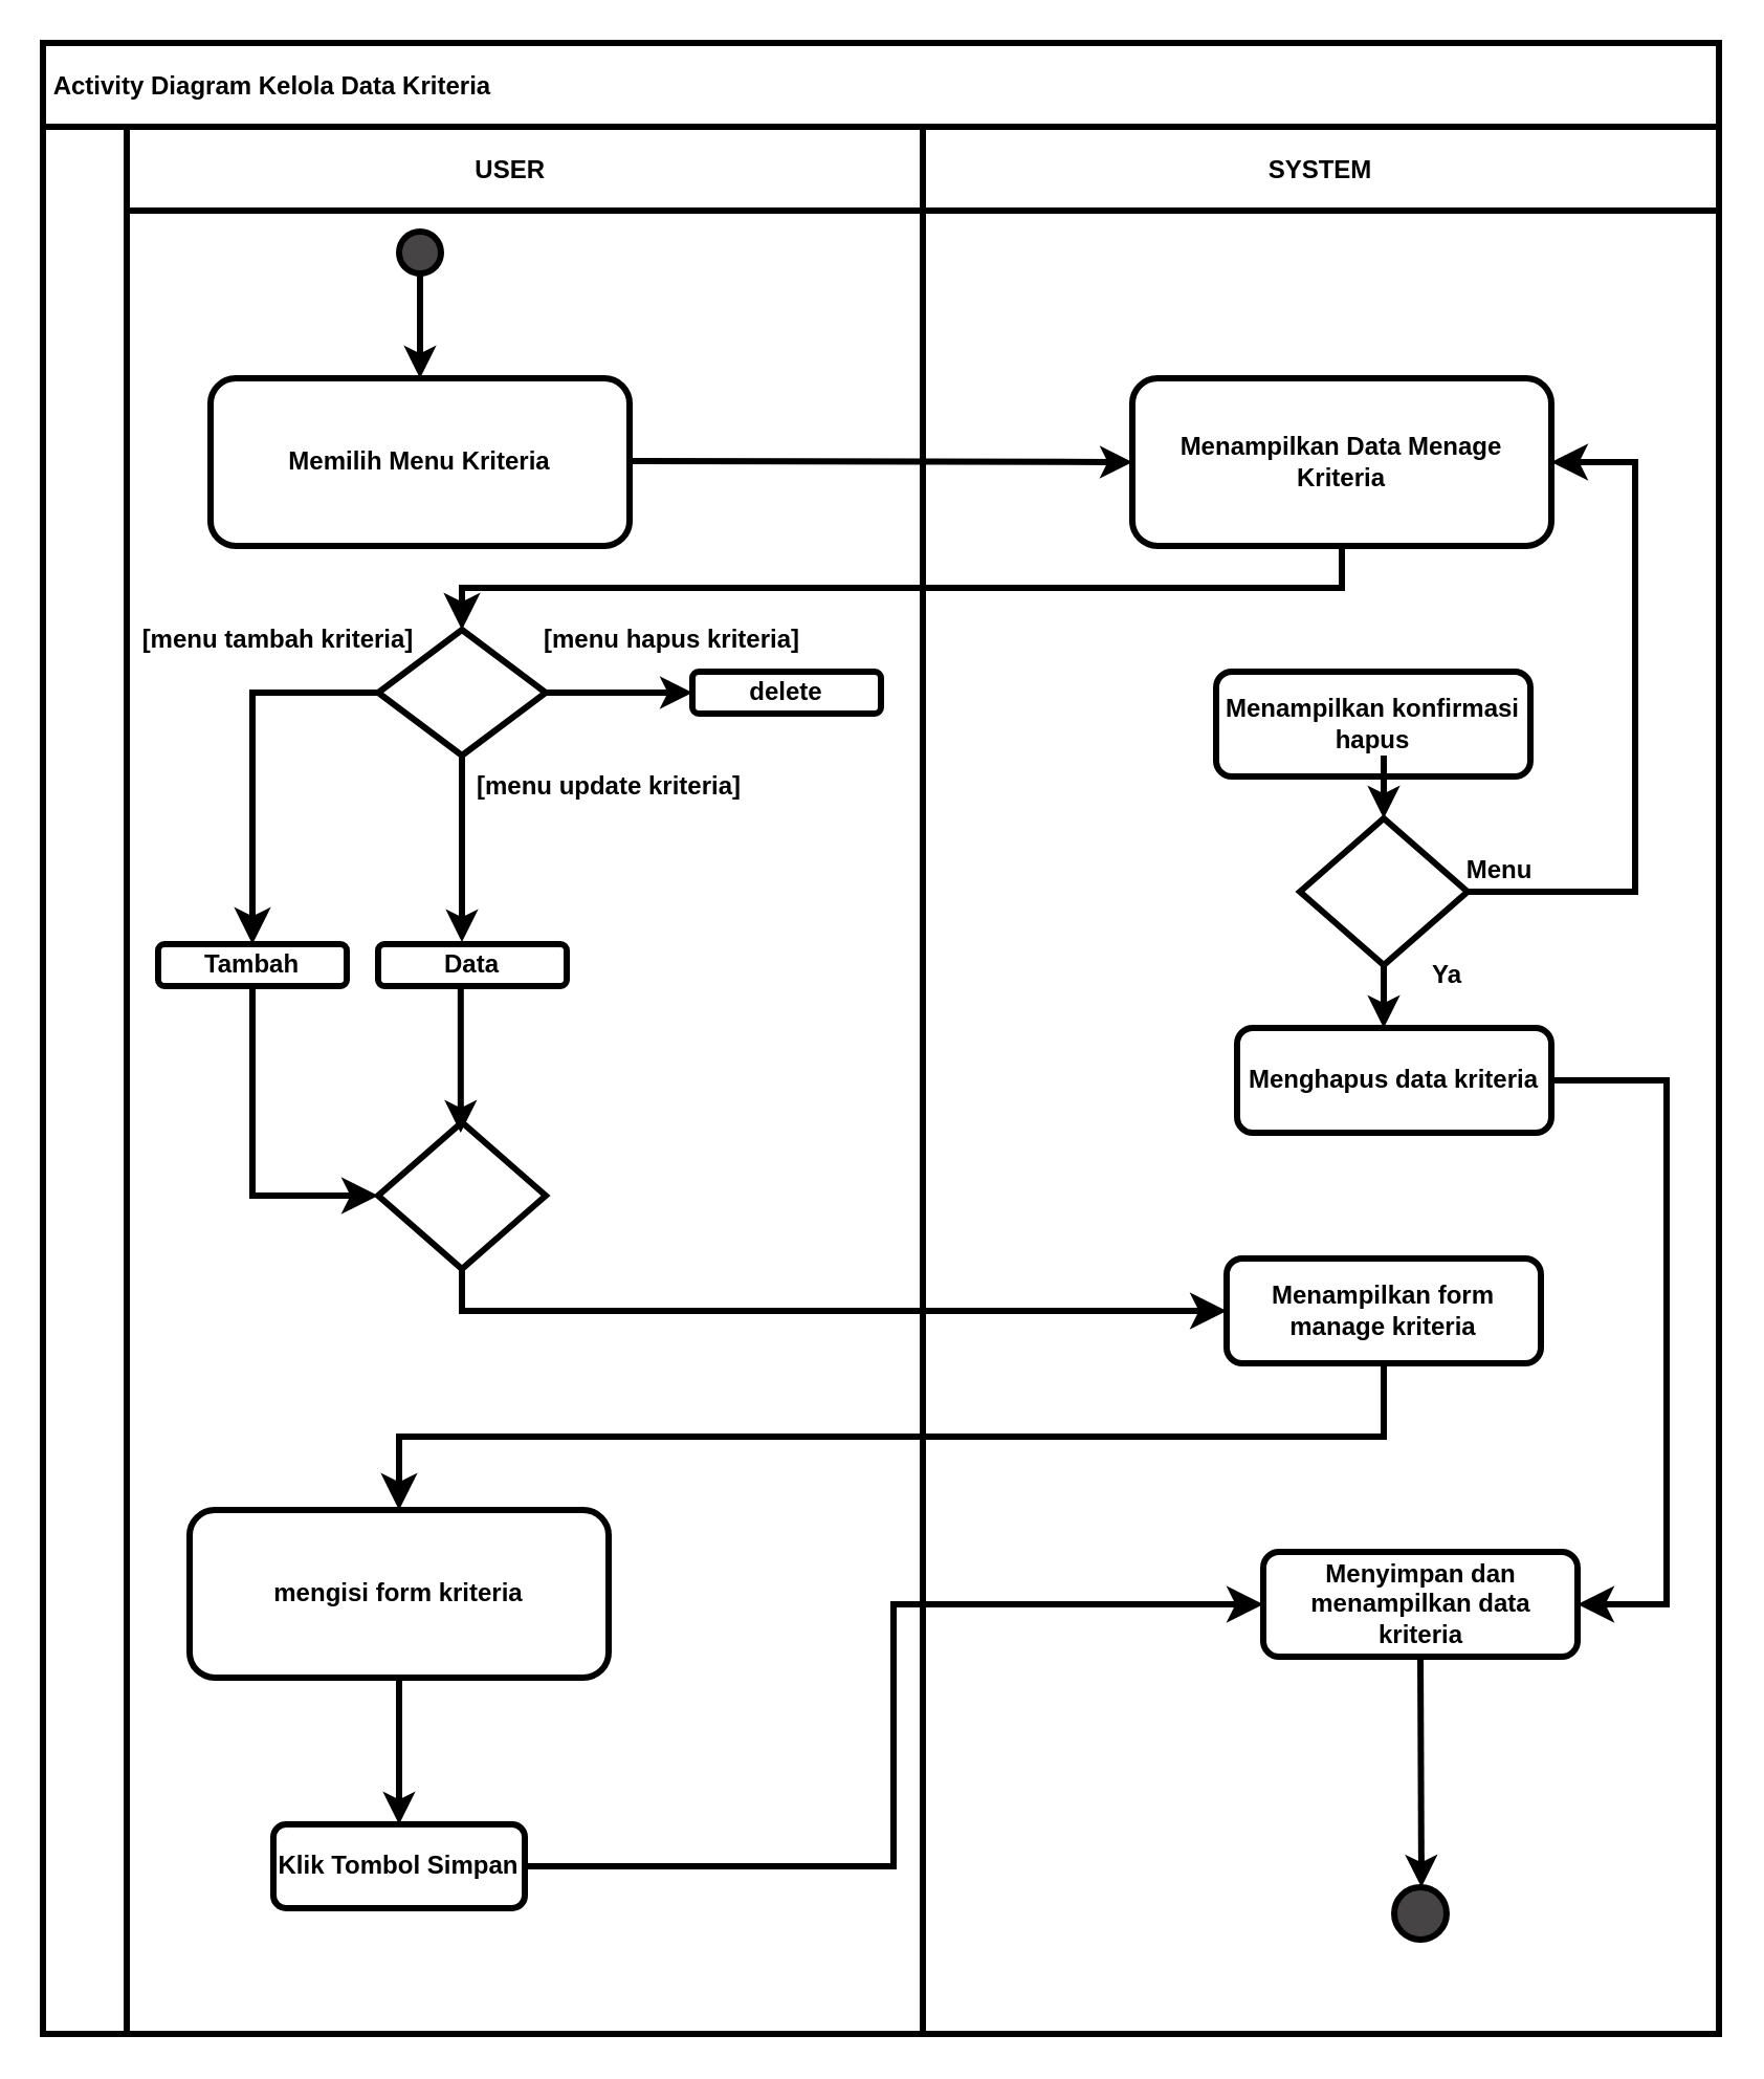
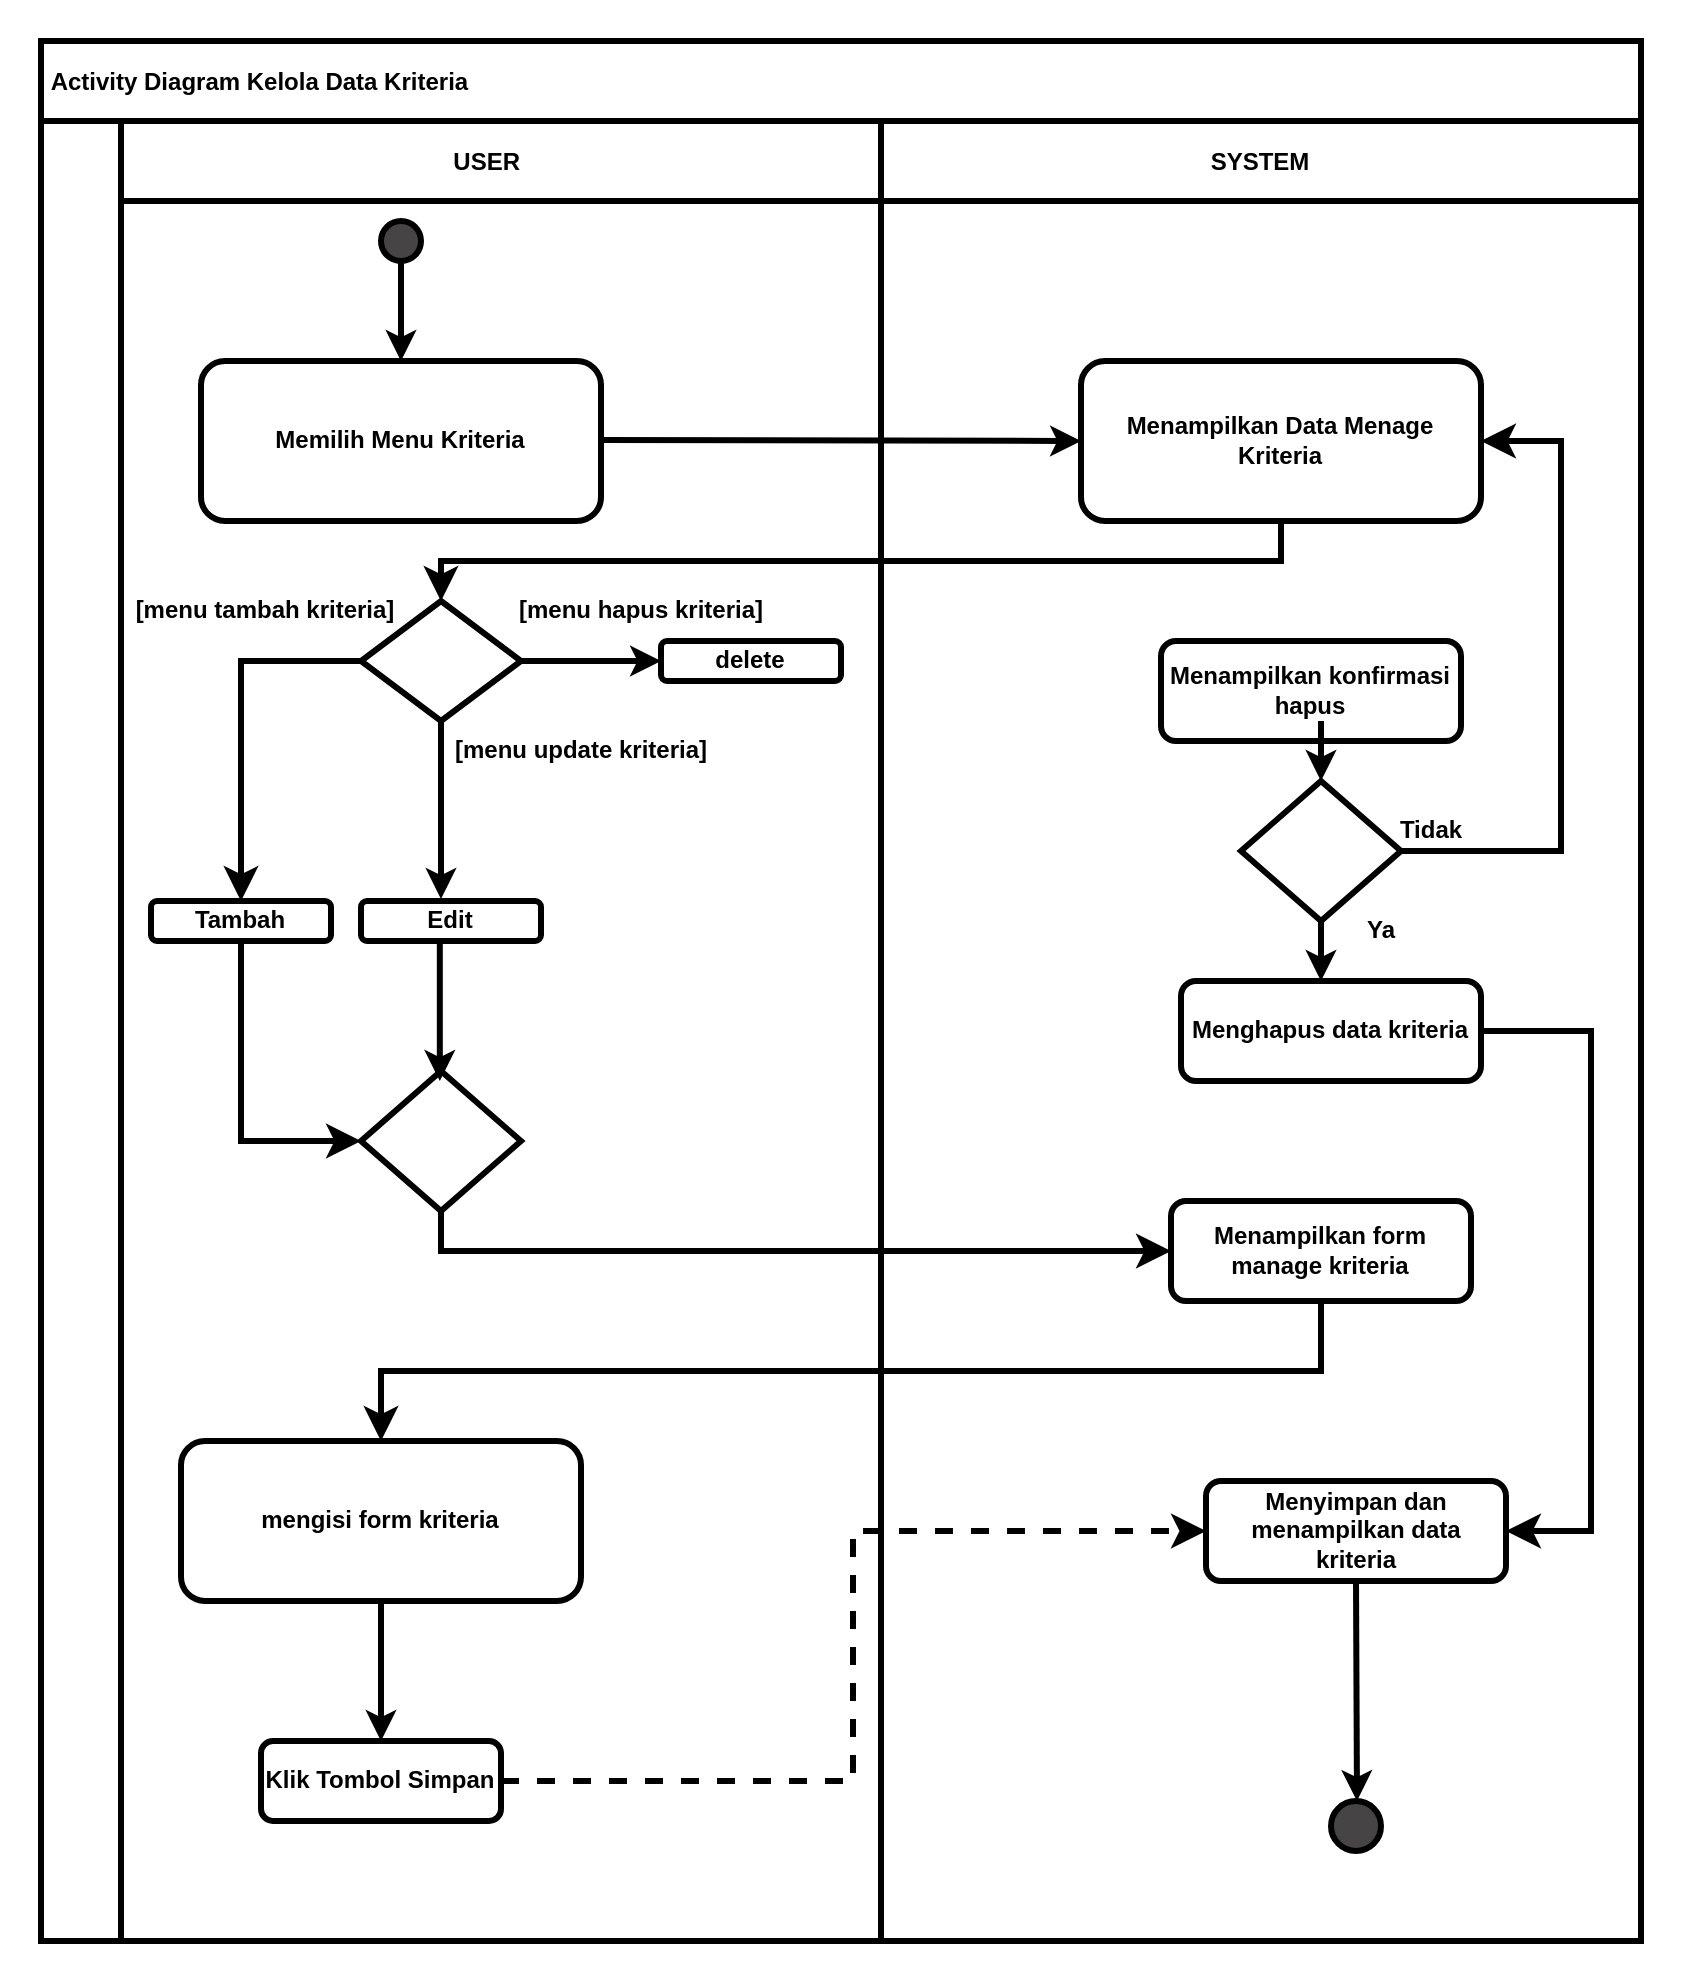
- <mxCell id="33" value="Menu" style="text;html=1;align=center;verticalAlign=middle;resizable=0;points=[];autosize=1;strokeColor=none;fillColor=none;fontFamily=Helvetica;fontSize=12;fontColor=default;strokeWidth=3;fontStyle=1" parent="25" vertex="1"><mxGeometry x="250" y="340" width="50" height="30" as="geometry" /></mxCell>
+ <mxCell id="33" value="Tidak" style="text;html=1;align=center;verticalAlign=middle;resizable=0;points=[];autosize=1;strokeColor=none;fillColor=none;fontFamily=Helvetica;fontSize=12;fontColor=default;strokeWidth=3;fontStyle=1" parent="25" vertex="1"><mxGeometry x="250" y="340" width="50" height="30" as="geometry" /></mxCell>
- <mxCell id="12" value="Data" style="rounded=1;whiteSpace=wrap;html=1;strokeColor=default;align=center;verticalAlign=middle;fontFamily=Helvetica;fontSize=12;fontColor=default;fillColor=none;strokeWidth=3;fontStyle=1" parent="4" vertex="1"><mxGeometry x="120" y="390" width="90" height="20" as="geometry" /></mxCell>
+ <mxCell id="12" value="Edit" style="rounded=1;whiteSpace=wrap;html=1;strokeColor=default;align=center;verticalAlign=middle;fontFamily=Helvetica;fontSize=12;fontColor=default;fillColor=none;strokeWidth=3;fontStyle=1" parent="4" vertex="1"><mxGeometry x="120" y="390" width="90" height="20" as="geometry" /></mxCell>
- <mxCell id="43" value="" style="edgeStyle=elbowEdgeStyle;elbow=horizontal;endArrow=classic;html=1;curved=0;rounded=0;endSize=8;startSize=8;exitX=1;exitY=0.5;exitDx=0;exitDy=0;entryX=0;entryY=0.5;entryDx=0;entryDy=0;fontSize=12;strokeWidth=3;" edge="1" parent="3" source="20" target="38"><mxGeometry width="50" height="50" relative="1" as="geometry"><mxPoint x="375" y="800" as="sourcePoint" /><mxPoint x="425" y="750" as="targetPoint" /></mxGeometry></mxCell>
+ <mxCell id="43" value="" style="edgeStyle=elbowEdgeStyle;elbow=horizontal;endArrow=classic;html=1;curved=0;rounded=0;endSize=8;startSize=8;exitX=1;exitY=0.5;exitDx=0;exitDy=0;entryX=0;entryY=0.5;entryDx=0;entryDy=0;fontSize=12;strokeWidth=3;dashed=1;" edge="1" parent="3" source="20" target="38"><mxGeometry width="50" height="50" relative="1" as="geometry"><mxPoint x="375" y="800" as="sourcePoint" /><mxPoint x="425" y="750" as="targetPoint" /></mxGeometry></mxCell>
